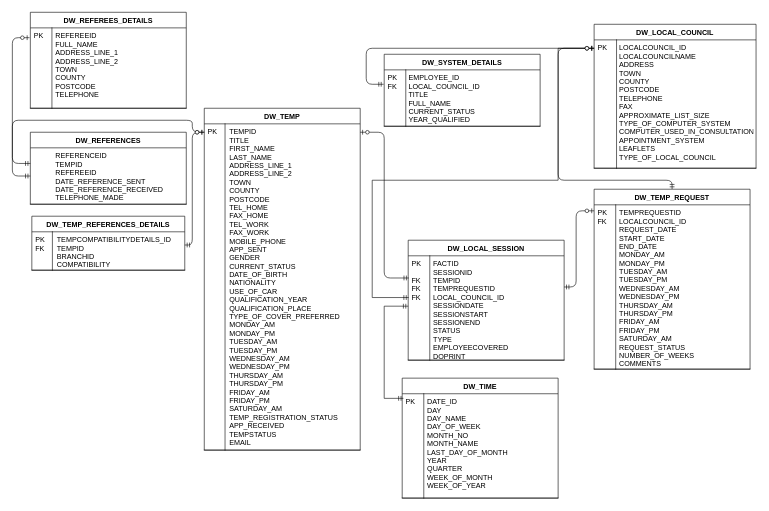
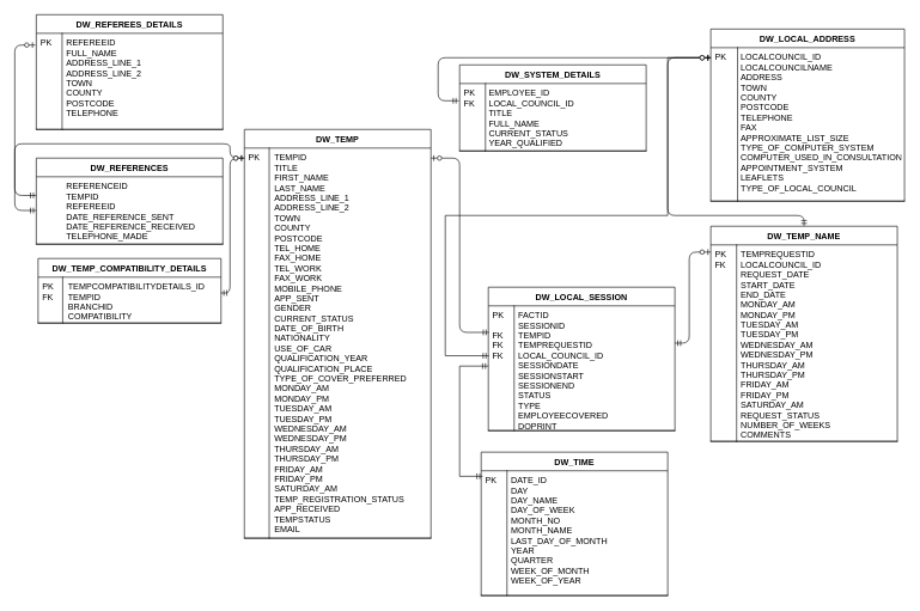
- <mxCell id="20" value="DW_LOCAL_COUNCIL" style="swimlane;fontStyle=1;childLayout=stackLayout;horizontal=1;startSize=26;horizontalStack=0;resizeParent=1;resizeLast=0;collapsible=1;marginBottom=0;rounded=0;shadow=0;strokeWidth=1;" parent="1" vertex="1"><mxGeometry x="990" y="40" width="270" height="240" as="geometry"><mxRectangle x="260" y="270" width="160" height="26" as="alternateBounds" /></mxGeometry></mxCell>
+ <mxCell id="20" value="DW_LOCAL_ADDRESS" style="swimlane;fontStyle=1;childLayout=stackLayout;horizontal=1;startSize=26;horizontalStack=0;resizeParent=1;resizeLast=0;collapsible=1;marginBottom=0;rounded=0;shadow=0;strokeWidth=1;" parent="1" vertex="1"><mxGeometry x="990" y="40" width="270" height="240" as="geometry"><mxRectangle x="260" y="270" width="160" height="26" as="alternateBounds" /></mxGeometry></mxCell>
- <mxCell id="17" value="DW_TEMP_REQUEST" style="swimlane;fontStyle=1;childLayout=stackLayout;horizontal=1;startSize=26;horizontalStack=0;resizeParent=1;resizeLast=0;collapsible=1;marginBottom=0;rounded=0;shadow=0;strokeWidth=1;" parent="1" vertex="1"><mxGeometry x="990" y="315" width="260" height="300" as="geometry"><mxRectangle x="260" y="270" width="160" height="26" as="alternateBounds" /></mxGeometry></mxCell>
+ <mxCell id="17" value="DW_TEMP_NAME" style="swimlane;fontStyle=1;childLayout=stackLayout;horizontal=1;startSize=26;horizontalStack=0;resizeParent=1;resizeLast=0;collapsible=1;marginBottom=0;rounded=0;shadow=0;strokeWidth=1;" parent="1" vertex="1"><mxGeometry x="990" y="315" width="260" height="300" as="geometry"><mxRectangle x="260" y="270" width="160" height="26" as="alternateBounds" /></mxGeometry></mxCell>
- <mxCell id="31" value="DW_TEMP_REFERENCES_DETAILS" style="swimlane;fontStyle=1;childLayout=stackLayout;horizontal=1;startSize=26;horizontalStack=0;resizeParent=1;resizeLast=0;collapsible=1;marginBottom=0;rounded=0;shadow=0;strokeWidth=1;" parent="1" vertex="1"><mxGeometry x="52.5" y="360" width="255" height="90" as="geometry"><mxRectangle x="260" y="80" width="160" height="26" as="alternateBounds" /></mxGeometry></mxCell>
+ <mxCell id="31" value="DW_TEMP_COMPATIBILITY_DETAILS" style="swimlane;fontStyle=1;childLayout=stackLayout;horizontal=1;startSize=26;horizontalStack=0;resizeParent=1;resizeLast=0;collapsible=1;marginBottom=0;rounded=0;shadow=0;strokeWidth=1;" parent="1" vertex="1"><mxGeometry x="52.5" y="360" width="255" height="90" as="geometry"><mxRectangle x="260" y="80" width="160" height="26" as="alternateBounds" /></mxGeometry></mxCell>
